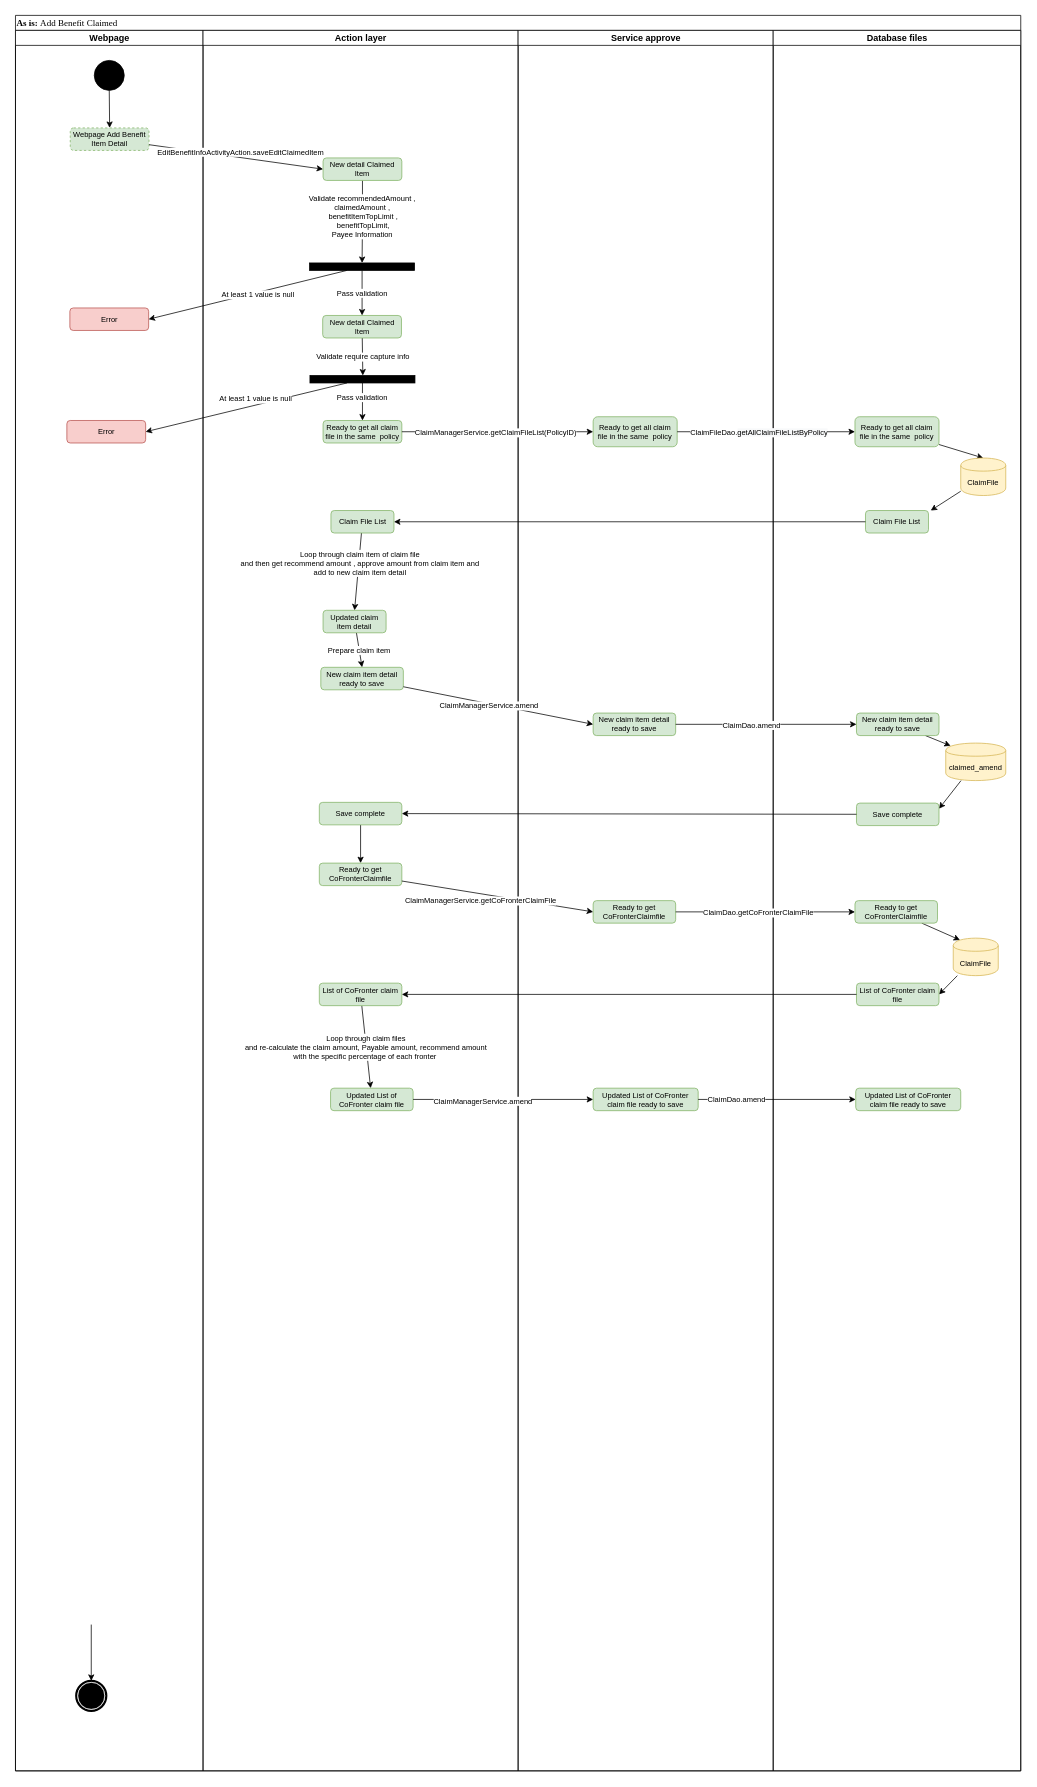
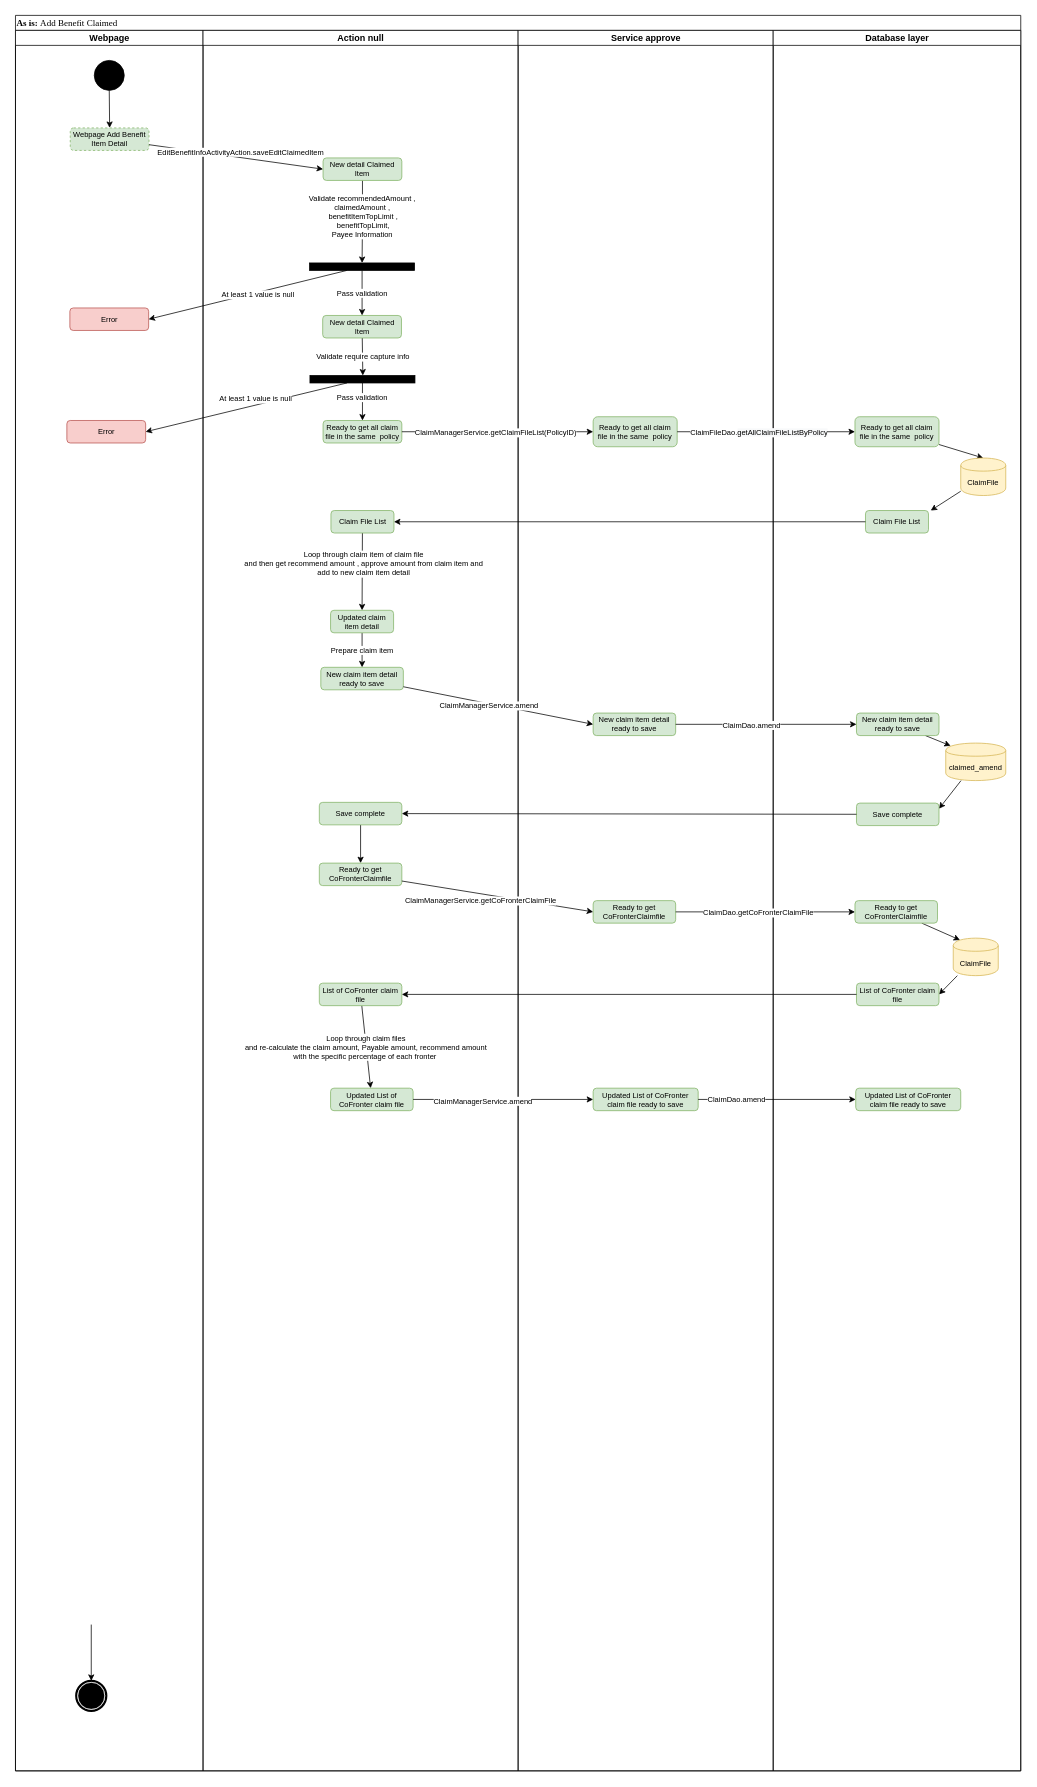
- <mxCell id="11" value="Action layer" style="swimlane;html=1;startSize=20;align=center;" parent="2" vertex="1"><mxGeometry x="250" y="20" width="420" height="2320" as="geometry" /></mxCell>
+ <mxCell id="11" value="Action null" style="swimlane;html=1;startSize=20;align=center;" parent="2" vertex="1"><mxGeometry x="250" y="20" width="420" height="2320" as="geometry" /></mxCell>
- <mxCell id="43" value="Database files" style="swimlane;html=1;startSize=20;" parent="2" vertex="1"><mxGeometry x="1010" y="20" width="330" height="2320" as="geometry" /></mxCell>
+ <mxCell id="43" value="Database layer" style="swimlane;html=1;startSize=20;" parent="2" vertex="1"><mxGeometry x="1010" y="20" width="330" height="2320" as="geometry" /></mxCell>
- <mxCell id="27" value="Updated claim item detail" style="rounded=1;whiteSpace=wrap;html=1;fillColor=#d5e8d4;strokeColor=#82b366;fontSize=10;" vertex="1" parent="11"><mxGeometry x="160" y="773" width="84" height="30" as="geometry" /></mxCell>
+ <mxCell id="27" value="Updated claim item detail" style="rounded=1;whiteSpace=wrap;html=1;fillColor=#d5e8d4;strokeColor=#82b366;fontSize=10;" vertex="1" parent="11"><mxGeometry x="170" y="773" width="84" height="30" as="geometry" /></mxCell>
